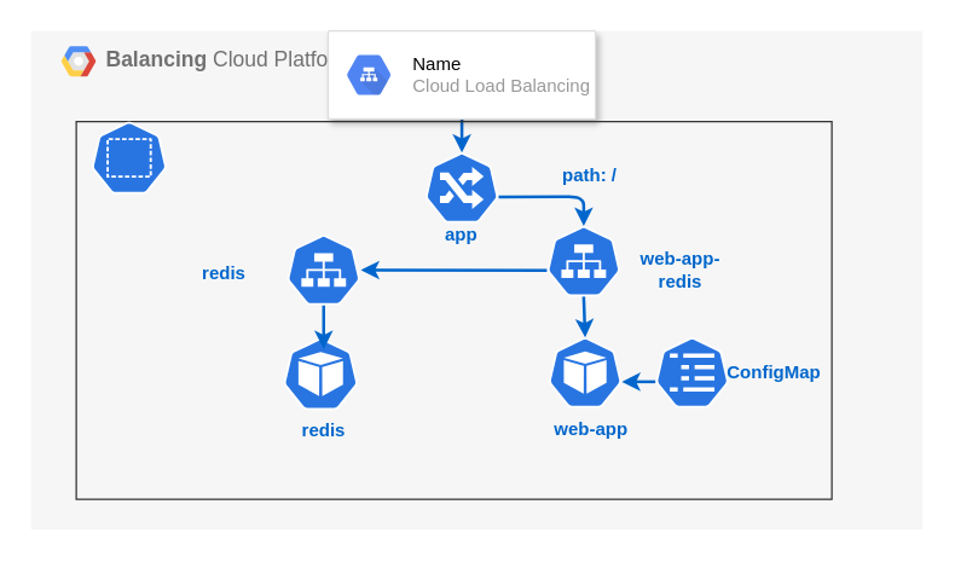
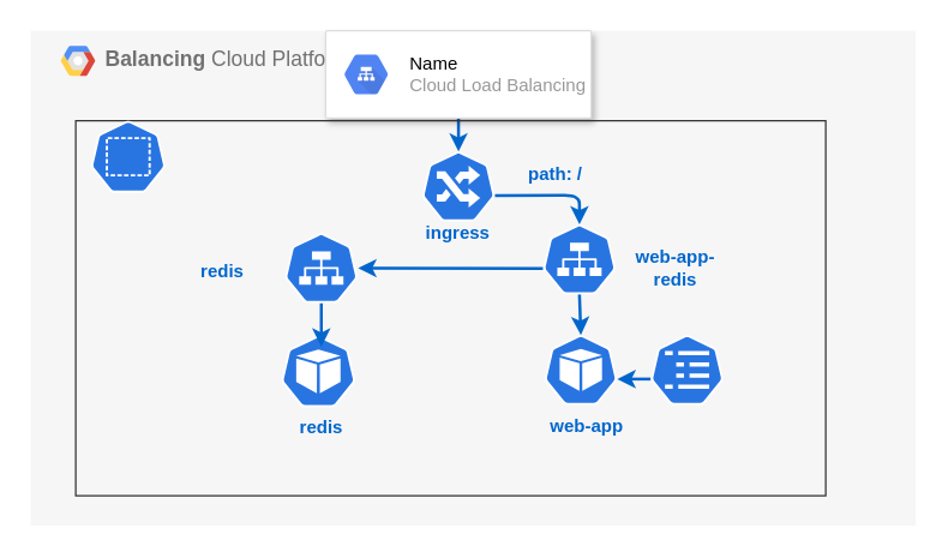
- <mxCell id="23" value="&lt;b&gt;path: /&lt;/b&gt;" style="text;html=1;strokeColor=none;fillColor=none;align=center;verticalAlign=middle;whiteSpace=wrap;rounded=0;fontColor=#0066CC;" vertex="1" parent="2"><mxGeometry x="340" y="80.56" width="60" height="30" as="geometry" /></mxCell>
+ <mxCell id="23" value="&lt;b&gt;path: /&lt;/b&gt;" style="text;html=1;strokeColor=none;fillColor=none;align=center;verticalAlign=middle;whiteSpace=wrap;rounded=0;fontColor=#0066CC;" vertex="1" parent="2"><mxGeometry x="320" y="80.56" width="60" height="30" as="geometry" /></mxCell>
- <mxCell id="20" value="&lt;font color=&quot;#0066cc&quot;&gt;&lt;b&gt;app&lt;/b&gt;&lt;br&gt;&lt;/font&gt;" style="text;html=1;strokeColor=none;fillColor=none;align=center;verticalAlign=middle;whiteSpace=wrap;rounded=0;" vertex="1" parent="2"><mxGeometry x="255.17" y="120" width="60" height="30" as="geometry" /></mxCell>
+ <mxCell id="20" value="&lt;font color=&quot;#0066cc&quot;&gt;&lt;b&gt;ingress&lt;/b&gt;&lt;br&gt;&lt;/font&gt;" style="text;html=1;strokeColor=none;fillColor=none;align=center;verticalAlign=middle;whiteSpace=wrap;rounded=0;" vertex="1" parent="2"><mxGeometry x="255.17" y="120" width="60" height="30" as="geometry" /></mxCell>
- <mxCell id="24" value="&lt;b&gt;ConfigMap&lt;/b&gt;" style="text;html=1;strokeColor=none;fillColor=none;align=center;verticalAlign=middle;whiteSpace=wrap;rounded=0;fontColor=#0066CC;" vertex="1" parent="2"><mxGeometry x="462.17" y="211.15" width="60" height="30" as="geometry" /></mxCell>
